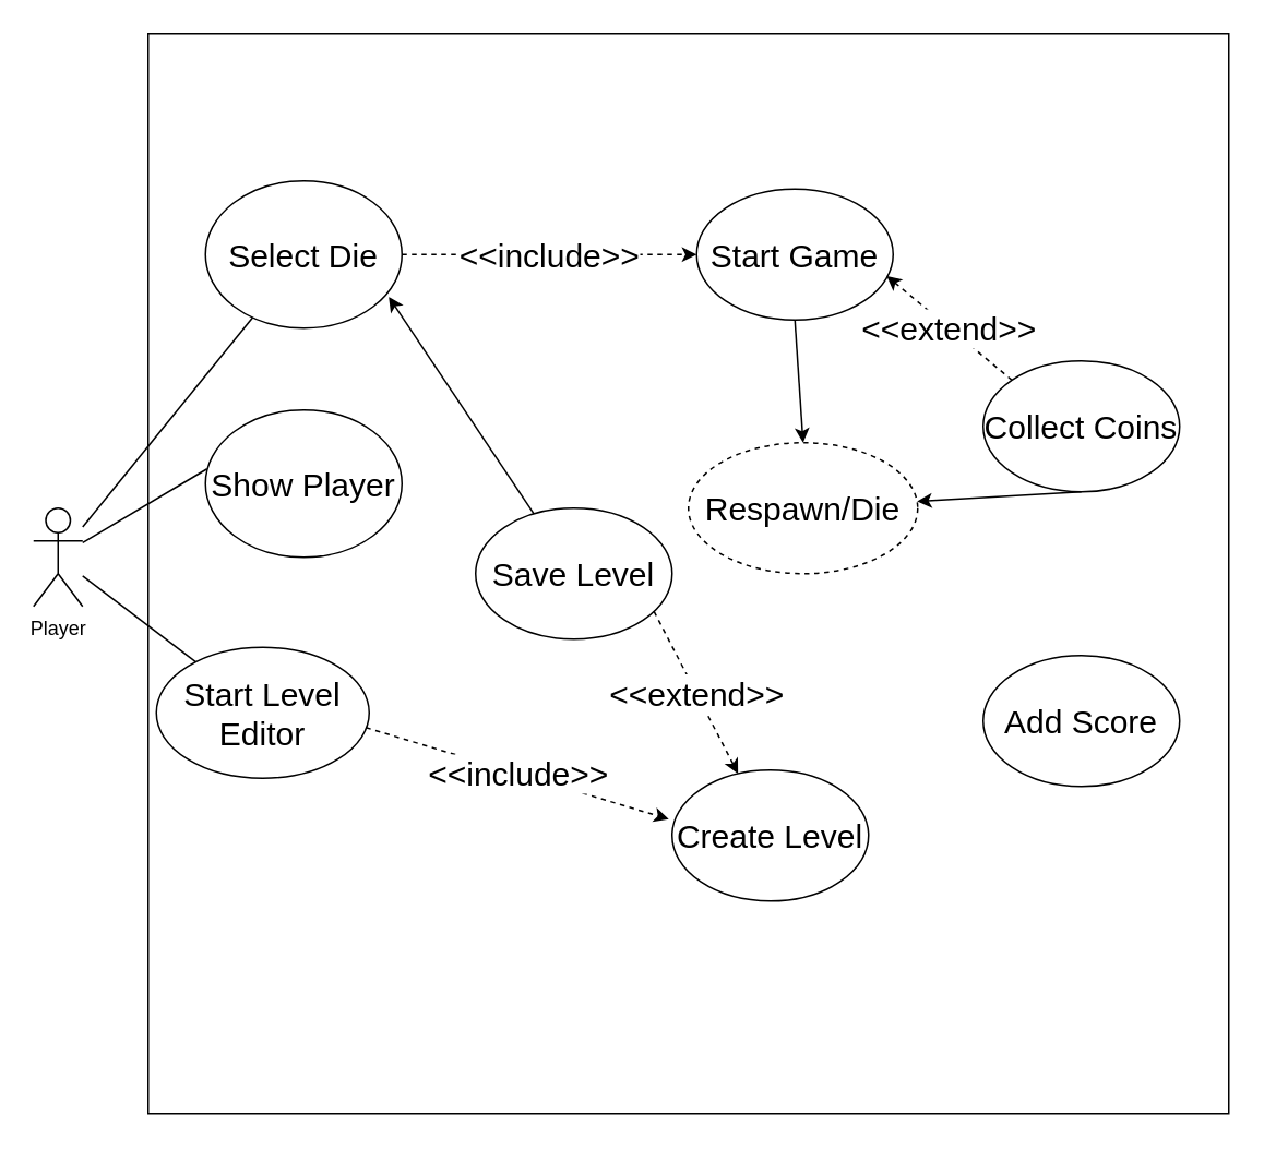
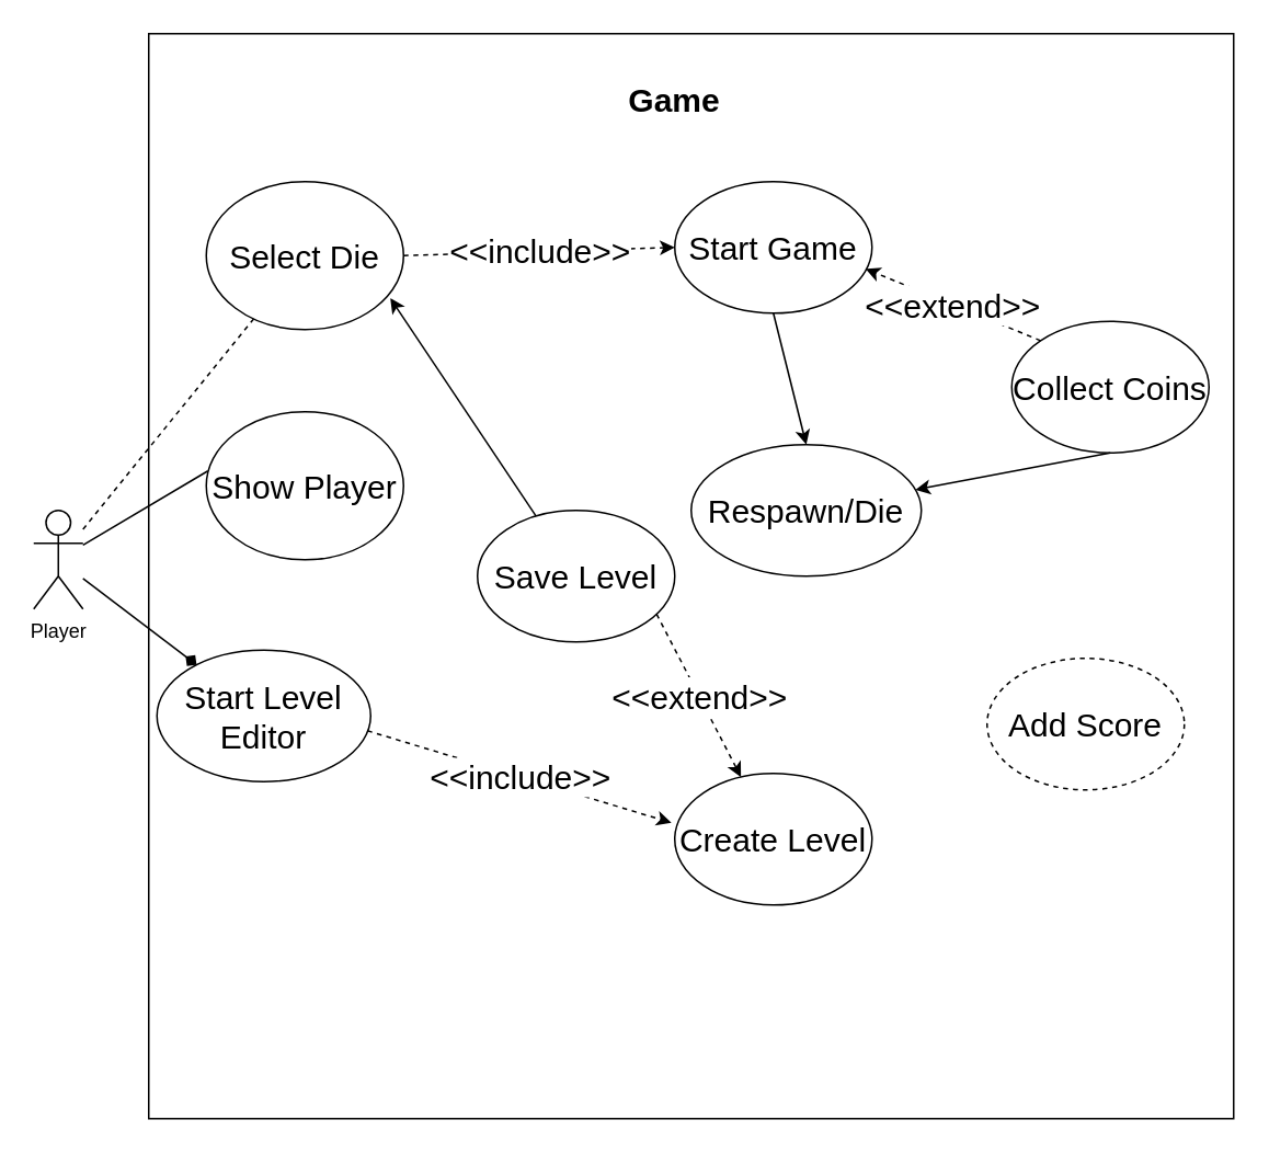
+ <mxCell id="4" value="Game" style="text;html=1;strokeColor=none;align=center;verticalAlign=middle;whiteSpace=wrap;rounded=0;shadow=0;glass=0;strokeWidth=1;fontStyle=1;fontSize=20;" parent="1" vertex="1"><mxGeometry x="390" y="50" width="40" height="20" as="geometry" /></mxCell>
- <mxCell id="5" value="Start Game" style="ellipse;whiteSpace=wrap;html=1;shadow=0;glass=0;strokeWidth=1;fillColor=none;fontSize=20;" parent="1" vertex="1"><mxGeometry x="425" y="115" width="120" height="80" as="geometry" /></mxCell>
+ <mxCell id="5" value="Start Game" style="ellipse;whiteSpace=wrap;html=1;shadow=0;glass=0;strokeWidth=1;fillColor=none;fontSize=20;" parent="1" vertex="1"><mxGeometry x="410" y="110" width="120" height="80" as="geometry" /></mxCell>
- <mxCell id="13" value="" style="endArrow=none;html=1;fontSize=20;" parent="1" source="2" target="12" edge="1"><mxGeometry width="50" height="50" relative="1" as="geometry"><mxPoint x="370" y="410" as="sourcePoint" /><mxPoint x="420" y="360" as="targetPoint" /></mxGeometry></mxCell>
+ <mxCell id="13" value="" style="endArrow=none;html=1;fontSize=20;dashed=1;" parent="1" source="2" target="12" edge="1"><mxGeometry width="50" height="50" relative="1" as="geometry"><mxPoint x="370" y="410" as="sourcePoint" /><mxPoint x="420" y="360" as="targetPoint" /></mxGeometry></mxCell>
- <mxCell id="8" value="Collect Coins" style="ellipse;whiteSpace=wrap;html=1;shadow=0;glass=0;strokeWidth=1;fillColor=none;fontSize=20;" parent="1" vertex="1"><mxGeometry x="600" y="220" width="120" height="80" as="geometry" /></mxCell>
+ <mxCell id="8" value="Collect Coins" style="ellipse;whiteSpace=wrap;html=1;shadow=0;glass=0;strokeWidth=1;fillColor=none;fontSize=20;" parent="1" vertex="1"><mxGeometry x="615" y="195" width="120" height="80" as="geometry" /></mxCell>
- <mxCell id="7" value="Respawn/Die" style="ellipse;whiteSpace=wrap;html=1;shadow=0;glass=0;strokeWidth=1;fillColor=none;fontSize=20;dashed=1;" parent="1" vertex="1"><mxGeometry x="420" y="270" width="140" height="80" as="geometry" /></mxCell>
+ <mxCell id="7" value="Respawn/Die" style="ellipse;whiteSpace=wrap;html=1;shadow=0;glass=0;strokeWidth=1;fillColor=none;fontSize=20;" parent="1" vertex="1"><mxGeometry x="420" y="270" width="140" height="80" as="geometry" /></mxCell>
- <mxCell id="18" value="" style="endArrow=none;html=1;fontSize=20;" parent="1" source="2" target="6" edge="1"><mxGeometry width="50" height="50" relative="1" as="geometry"><mxPoint x="370" y="400" as="sourcePoint" /><mxPoint x="420" y="350" as="targetPoint" /></mxGeometry></mxCell>
+ <mxCell id="18" value="" style="endArrow=diamond;html=1;fontSize=20;" parent="1" source="2" target="6" edge="1"><mxGeometry width="50" height="50" relative="1" as="geometry"><mxPoint x="370" y="400" as="sourcePoint" /><mxPoint x="420" y="350" as="targetPoint" /></mxGeometry></mxCell>
- <mxCell id="22" value="Add Score" style="ellipse;whiteSpace=wrap;html=1;shadow=0;glass=0;strokeWidth=1;fillColor=none;fontSize=20;" parent="1" vertex="1"><mxGeometry x="600" y="400" width="120" height="80" as="geometry" /></mxCell>
+ <mxCell id="22" value="Add Score" style="ellipse;whiteSpace=wrap;html=1;shadow=0;glass=0;strokeWidth=1;fillColor=none;fontSize=20;dashed=1;" parent="1" vertex="1"><mxGeometry x="600" y="400" width="120" height="80" as="geometry" /></mxCell>
